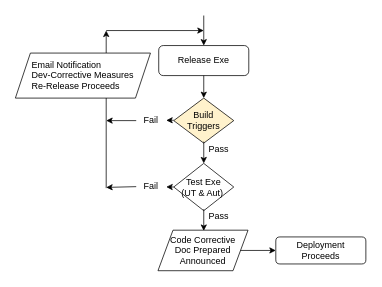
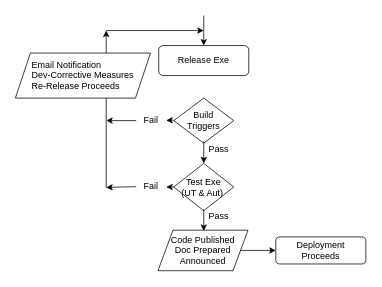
- <mxCell id="12" value="" style="endArrow=classic;html=1;exitX=0.5;exitY=1;exitDx=0;exitDy=0;entryX=0.5;entryY=0;entryDx=0;entryDy=0;" parent="1" source="2" target="3" edge="1"><mxGeometry width="50" height="50" relative="1" as="geometry"><mxPoint x="361" y="220" as="sourcePoint" /><mxPoint x="411" y="170" as="targetPoint" /></mxGeometry></mxCell>
- <mxCell id="3" value="Build &lt;br&gt;Triggers" style="rhombus;whiteSpace=wrap;html=1;fillColor=#fff2cc;" parent="1" vertex="1"><mxGeometry x="231" y="130" width="80" height="60" as="geometry" /></mxCell>
+ <mxCell id="3" value="Build &lt;br&gt;Triggers" style="rhombus;whiteSpace=wrap;html=1;" parent="1" vertex="1"><mxGeometry x="231" y="130" width="80" height="60" as="geometry" /></mxCell>
- <mxCell id="9" value="Code Corrective&lt;br&gt;Doc Prepared&lt;br&gt;Announced" style="shape=parallelogram;perimeter=parallelogramPerimeter;whiteSpace=wrap;html=1;fixedSize=1;" parent="1" vertex="1"><mxGeometry x="210" y="306" width="120" height="54" as="geometry" /></mxCell>
+ <mxCell id="9" value="Code Published&lt;br&gt;Doc Prepared&lt;br&gt;Announced" style="shape=parallelogram;perimeter=parallelogramPerimeter;whiteSpace=wrap;html=1;fixedSize=1;" parent="1" vertex="1"><mxGeometry x="210" y="306" width="120" height="54" as="geometry" /></mxCell>
